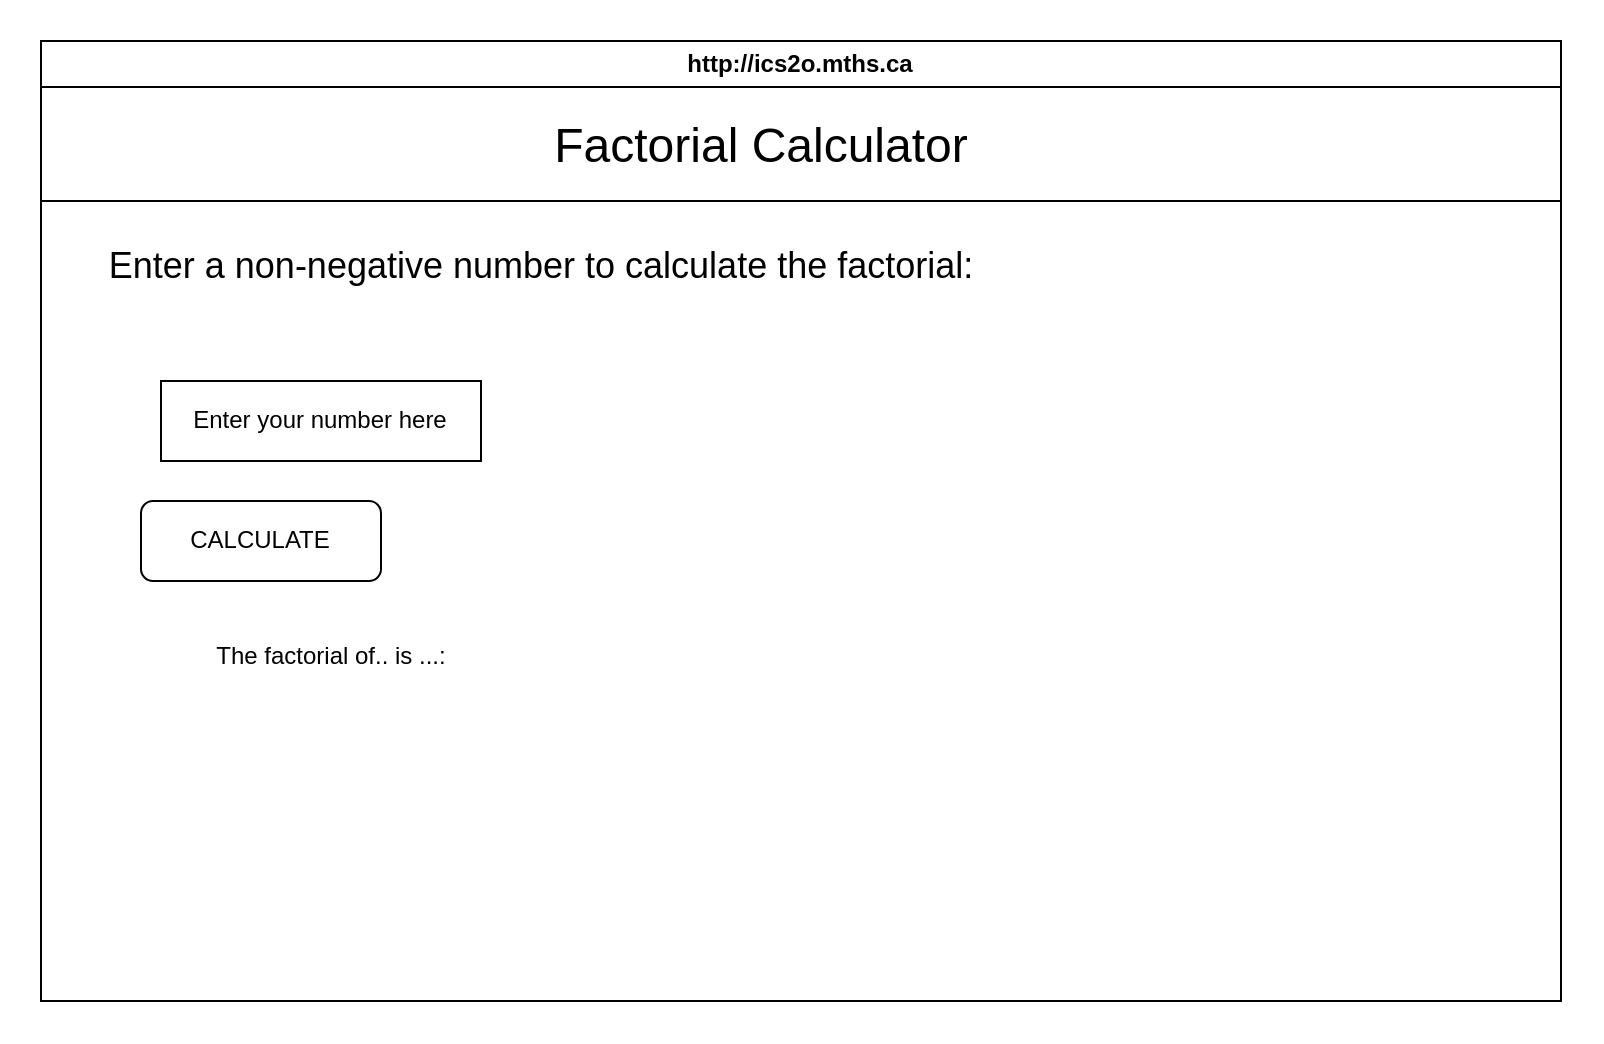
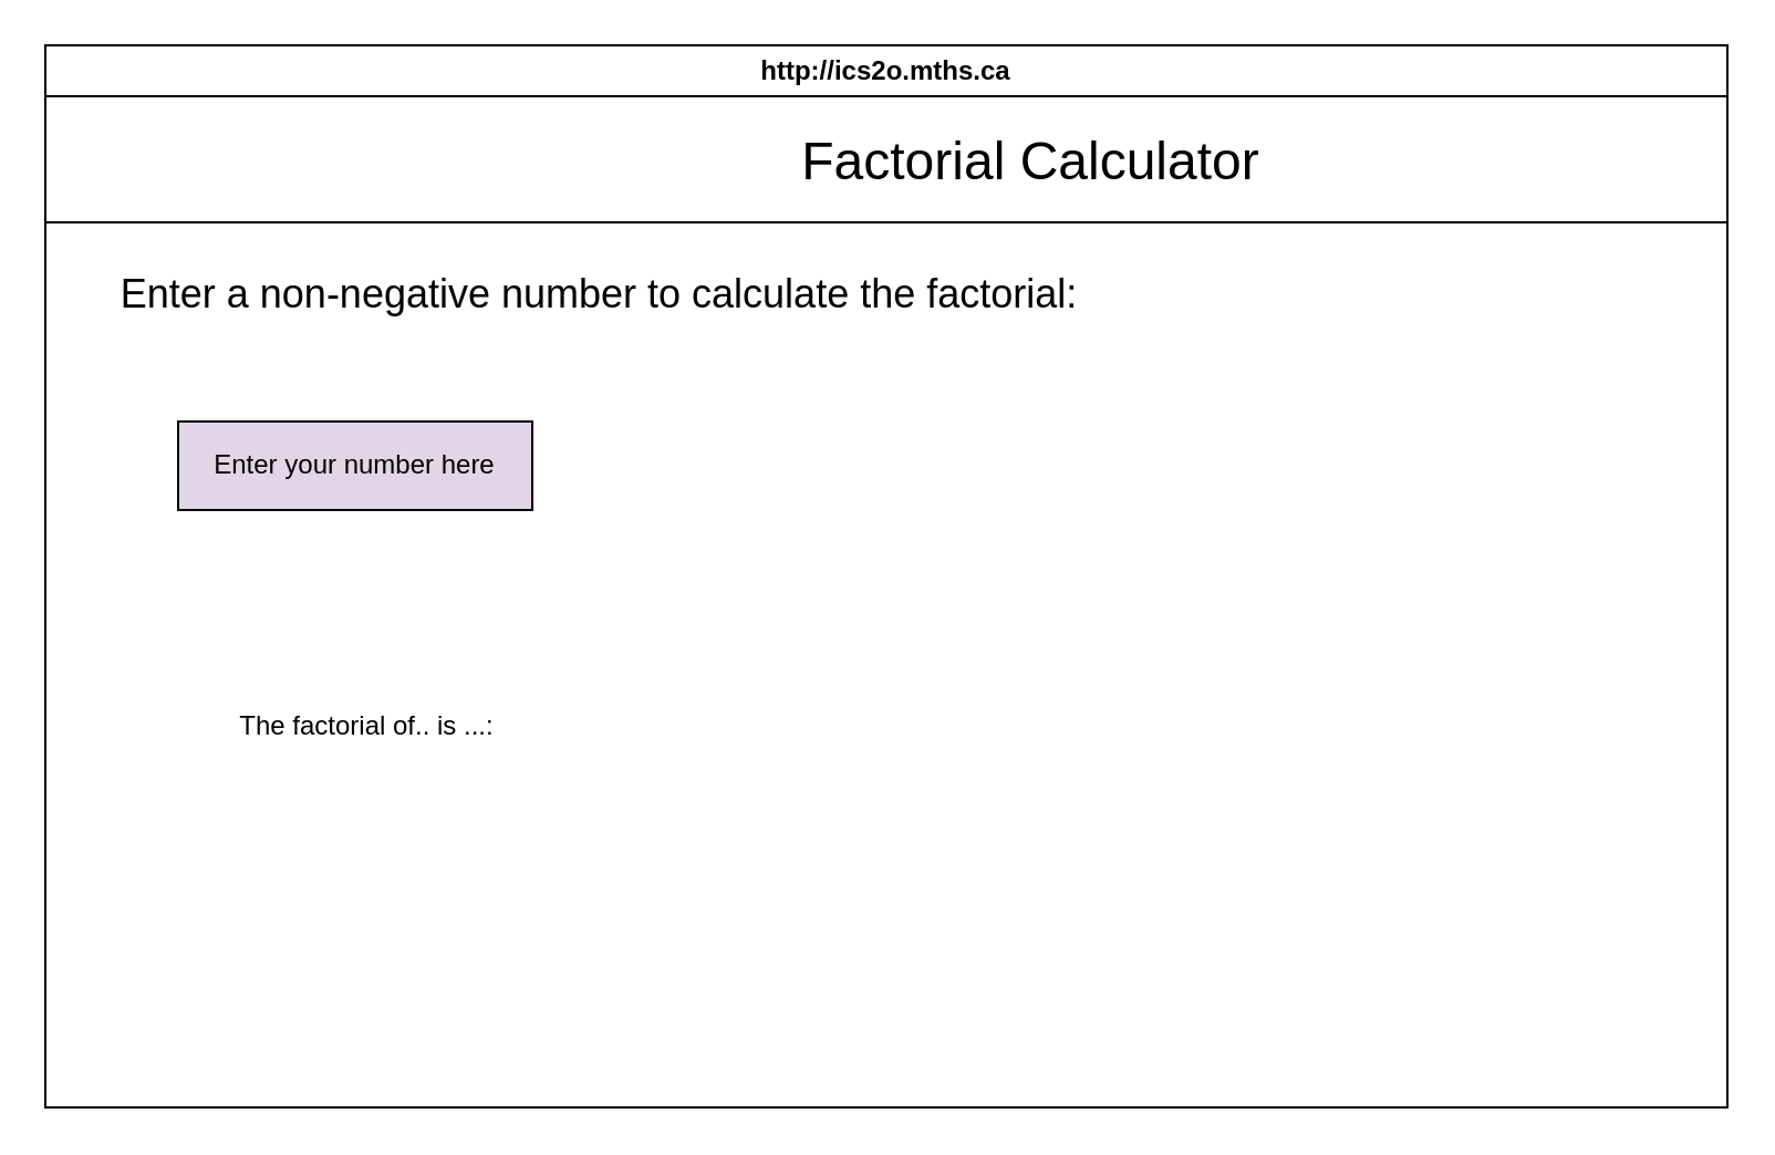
- <mxCell id="7" value="&lt;font style=&quot;font-size: 24px;&quot;&gt;Factorial Calculator&lt;/font&gt;" style="text;html=1;align=center;verticalAlign=middle;resizable=0;points=[];autosize=1;strokeColor=none;fillColor=none;" parent="1" vertex="1"><mxGeometry x="265" y="53" width="230" height="40" as="geometry" /></mxCell>
+ <mxCell id="7" value="&lt;font style=&quot;font-size: 24px;&quot;&gt;Factorial Calculator&lt;/font&gt;" style="text;html=1;align=center;verticalAlign=middle;resizable=0;points=[];autosize=1;strokeColor=none;fillColor=none;" parent="1" vertex="1"><mxGeometry x="350" y="53" width="230" height="40" as="geometry" /></mxCell>
- <mxCell id="5" value="Enter your number here" style="whiteSpace=wrap;html=1;" parent="2" vertex="1"><mxGeometry x="60" y="170" width="160" height="40" as="geometry" /></mxCell>
+ <mxCell id="5" value="Enter your number here" style="whiteSpace=wrap;html=1;fillColor=#e1d5e7;" parent="2" vertex="1"><mxGeometry x="60" y="170" width="160" height="40" as="geometry" /></mxCell>
- <mxCell id="6" value="CALCULATE" style="rounded=1;whiteSpace=wrap;html=1;" vertex="1" parent="2"><mxGeometry x="50" y="230" width="120" height="40" as="geometry" /></mxCell>
